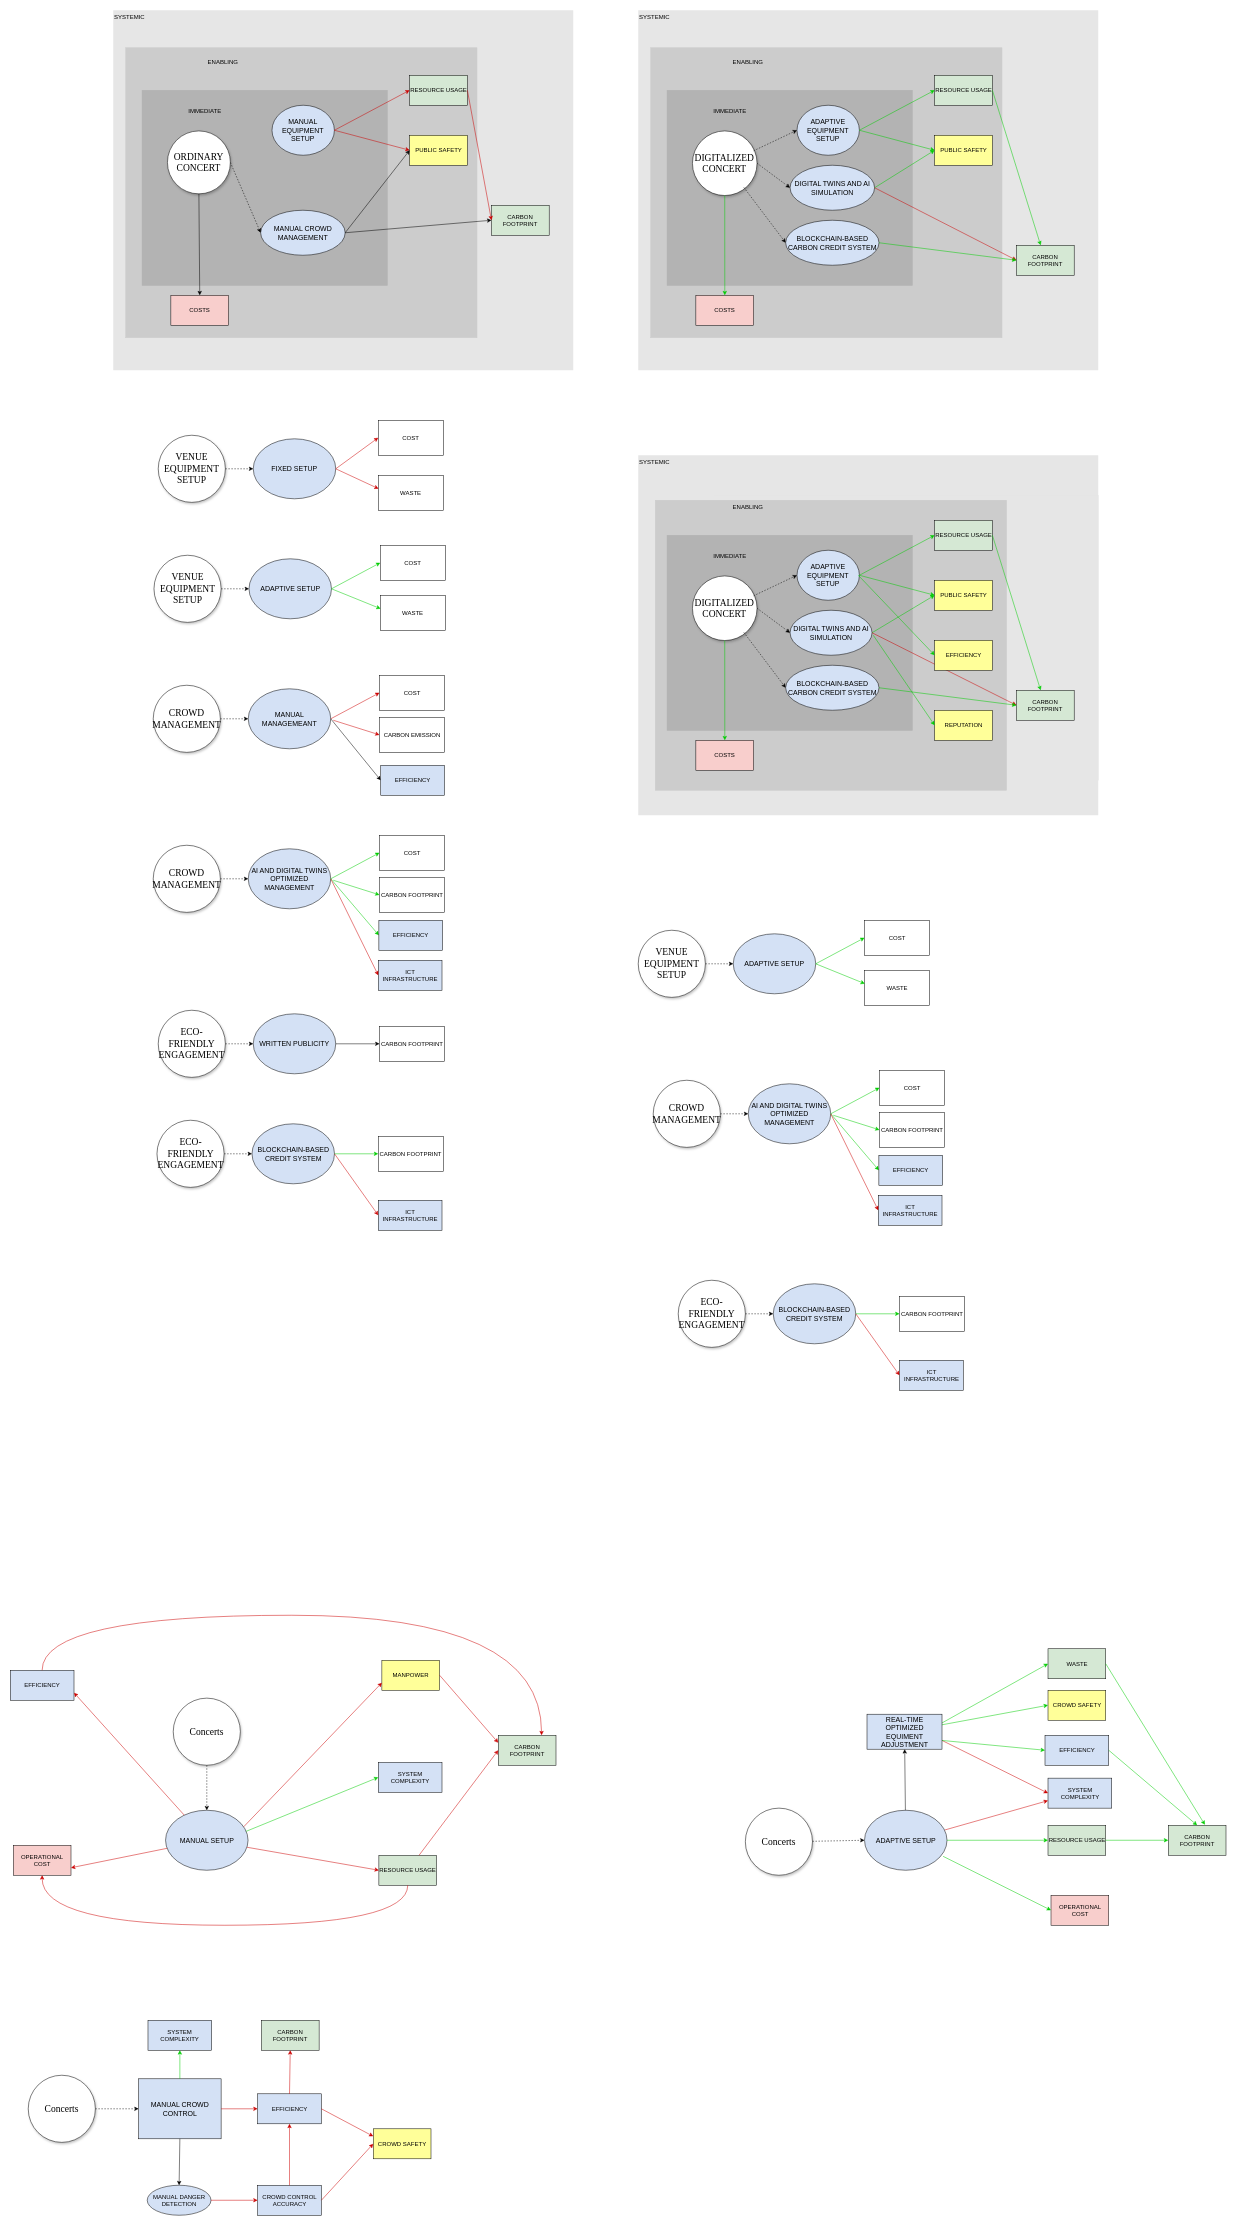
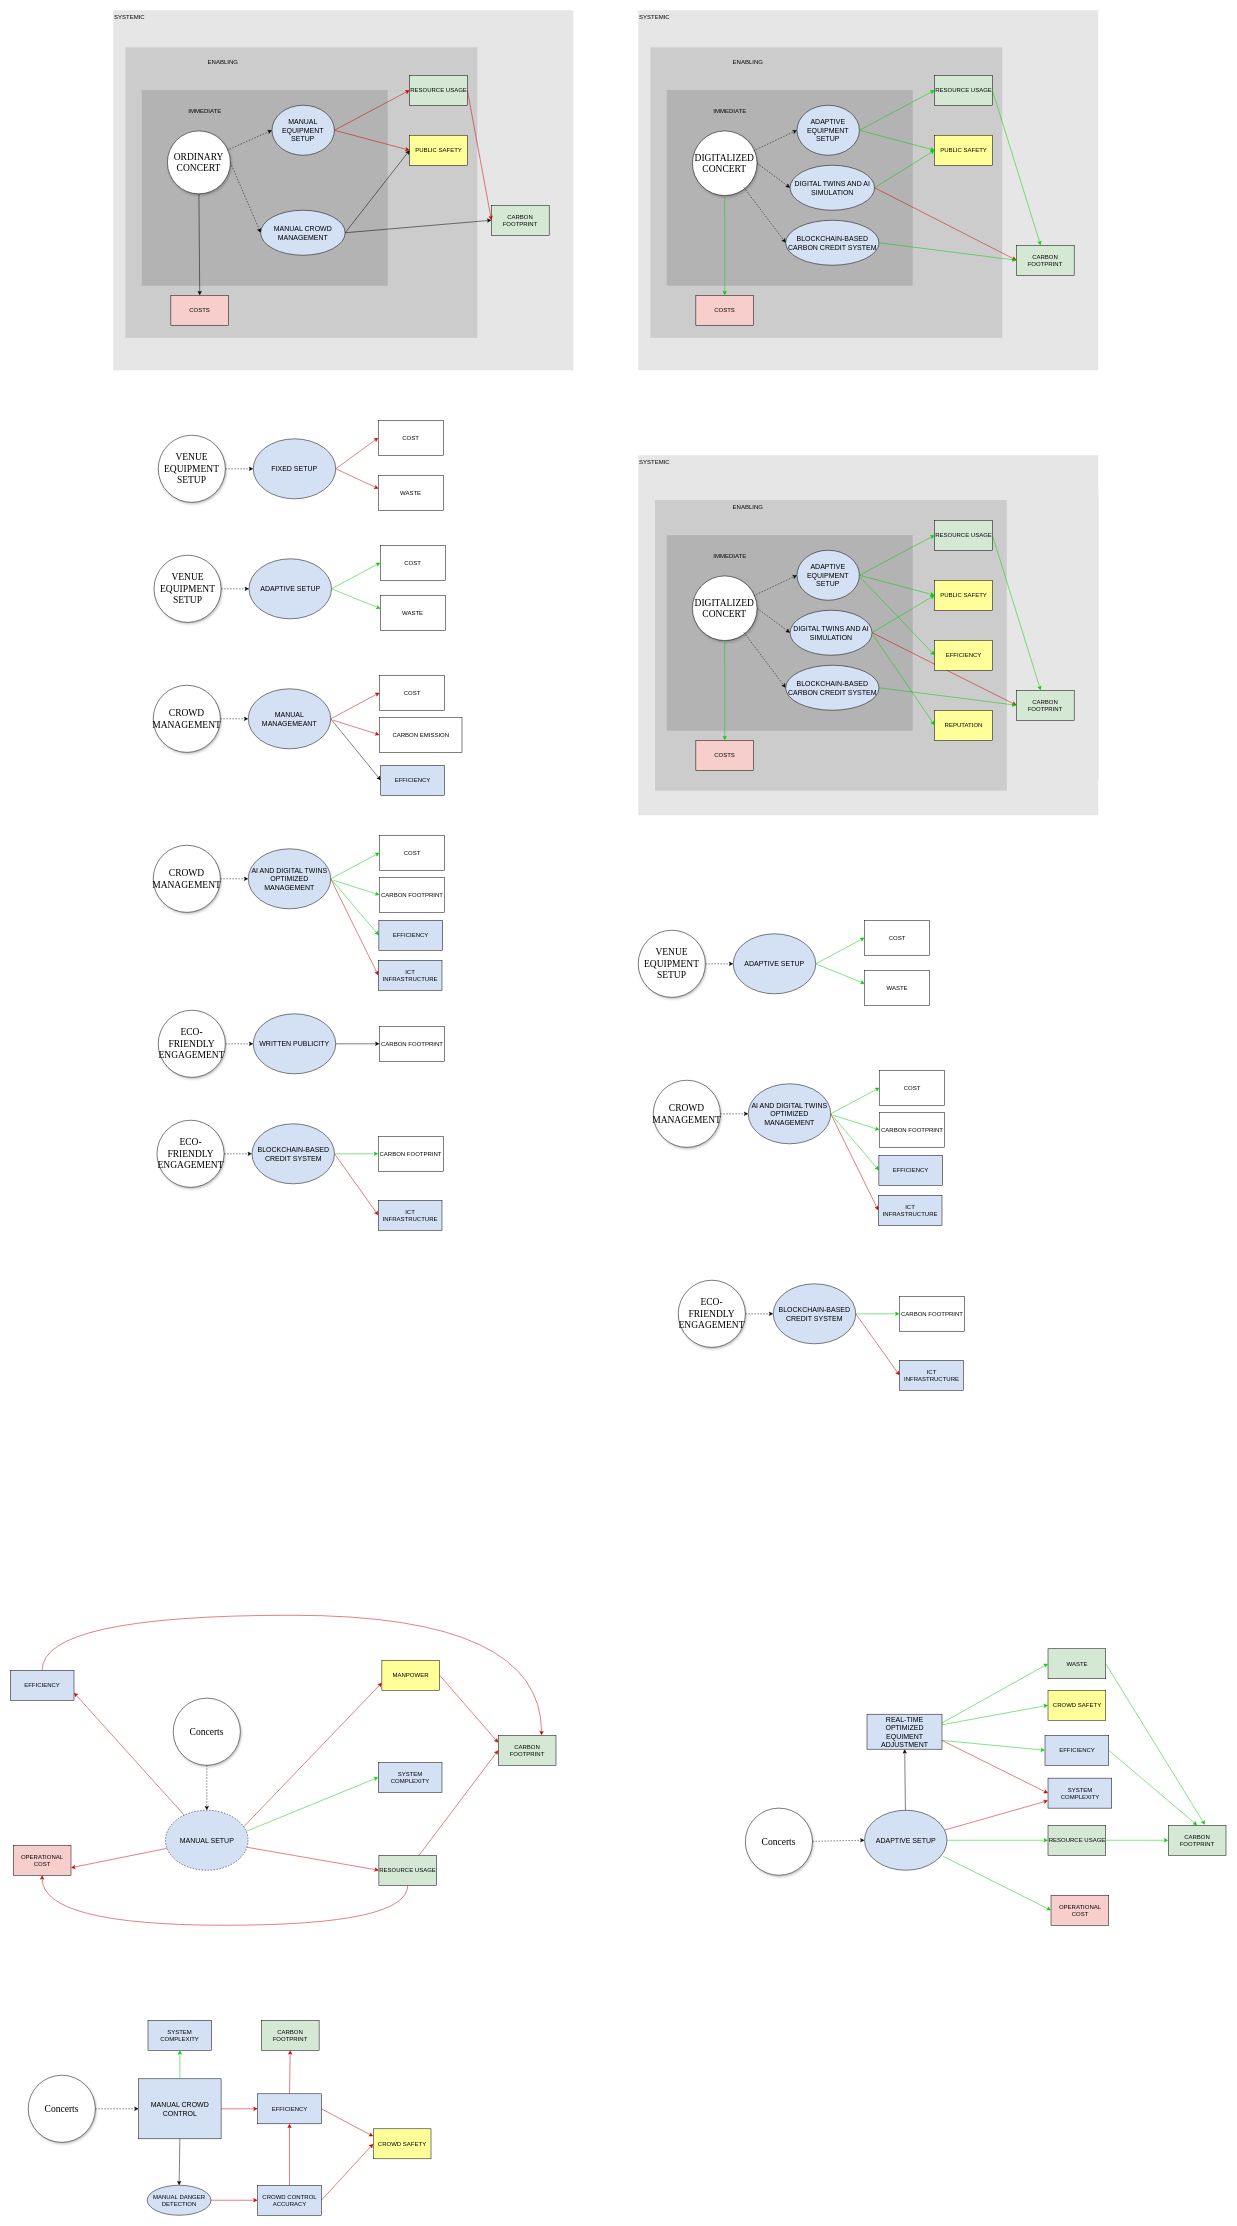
+ <mxCell id="40" style="rounded=0;orthogonalLoop=1;jettySize=auto;html=1;exitX=0.945;exitY=0.308;exitDx=0;exitDy=0;entryX=0;entryY=0.5;entryDx=0;entryDy=0;dashed=1;exitPerimeter=0;" parent="35" source="38" target="39" edge="1"><mxGeometry relative="1" as="geometry" /></mxCell>
- <mxCell id="70" value="CARBON EMISSION" style="rounded=0;whiteSpace=wrap;html=1;shadow=0;strokeWidth=1;" parent="1" vertex="1"><mxGeometry x="758.5" y="1434.22" width="130" height="70" as="geometry" /></mxCell>
+ <mxCell id="70" value="CARBON EMISSION" style="rounded=0;whiteSpace=wrap;html=1;shadow=0;strokeWidth=1;" parent="1" vertex="1"><mxGeometry x="758.5" y="1434.22" width="165" height="70" as="geometry" /></mxCell>
- <mxCell id="150" value="&lt;font style=&quot;font-size: 14px&quot;&gt;MANUAL SETUP&lt;/font&gt;" style="ellipse;whiteSpace=wrap;html=1;fillColor=#D4E1F5;shadow=0;" parent="1" vertex="1"><mxGeometry x="330.61" y="3620" width="165" height="120" as="geometry" /></mxCell>
+ <mxCell id="150" value="&lt;font style=&quot;font-size: 14px&quot;&gt;MANUAL SETUP&lt;/font&gt;" style="ellipse;whiteSpace=wrap;html=1;fillColor=#D4E1F5;shadow=0;dashed=1;" parent="1" vertex="1"><mxGeometry x="330.61" y="3620" width="165" height="120" as="geometry" /></mxCell>
